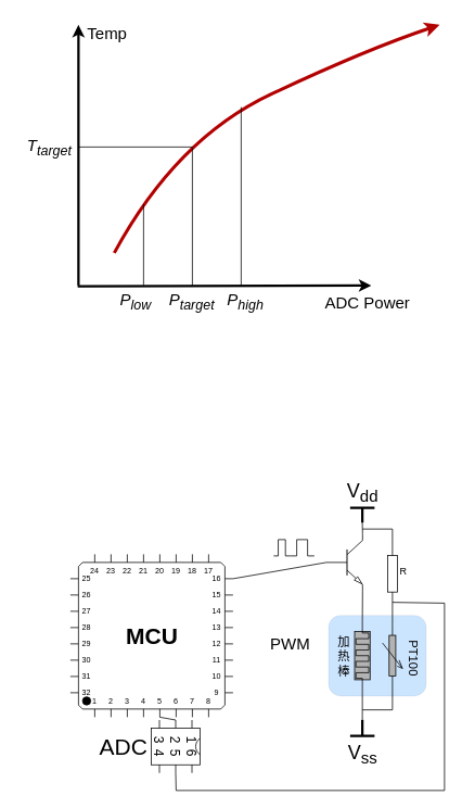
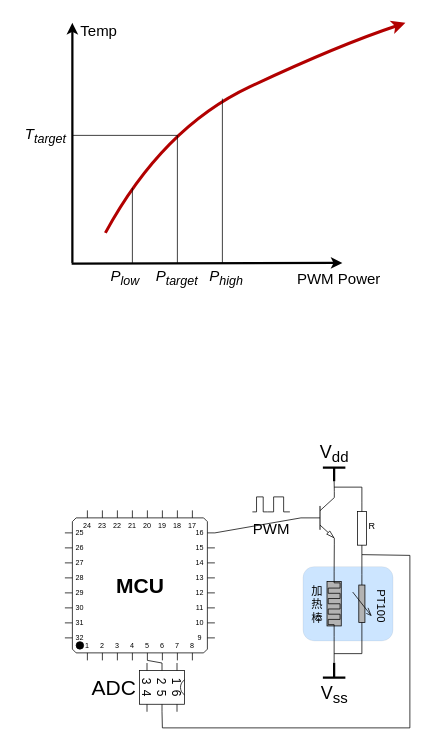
- <mxCell id="28" value="ADC Power" style="text;html=1;align=center;verticalAlign=middle;resizable=0;points=[];autosize=1;strokeColor=none;fillColor=none;fontSize=20;" parent="1" vertex="1"><mxGeometry x="386" y="350" width="130" height="40" as="geometry" /></mxCell>
+ <mxCell id="28" value="PWM Power" style="text;html=1;align=center;verticalAlign=middle;resizable=0;points=[];autosize=1;strokeColor=none;fillColor=none;fontSize=20;" parent="1" vertex="1"><mxGeometry x="386" y="350" width="130" height="40" as="geometry" /></mxCell>
- <mxCell id="13" value="PWM" style="text;html=1;align=center;verticalAlign=middle;resizable=0;points=[];autosize=1;strokeColor=none;fillColor=none;fontSize=20;" parent="1" vertex="1"><mxGeometry x="321" y="769" width="70" height="40" as="geometry" /></mxCell>
+ <mxCell id="13" value="PWM" style="text;html=1;align=center;verticalAlign=middle;resizable=0;points=[];autosize=1;strokeColor=none;fillColor=none;fontSize=20;" parent="1" vertex="1"><mxGeometry x="326" y="684" width="70" height="40" as="geometry" /></mxCell>
